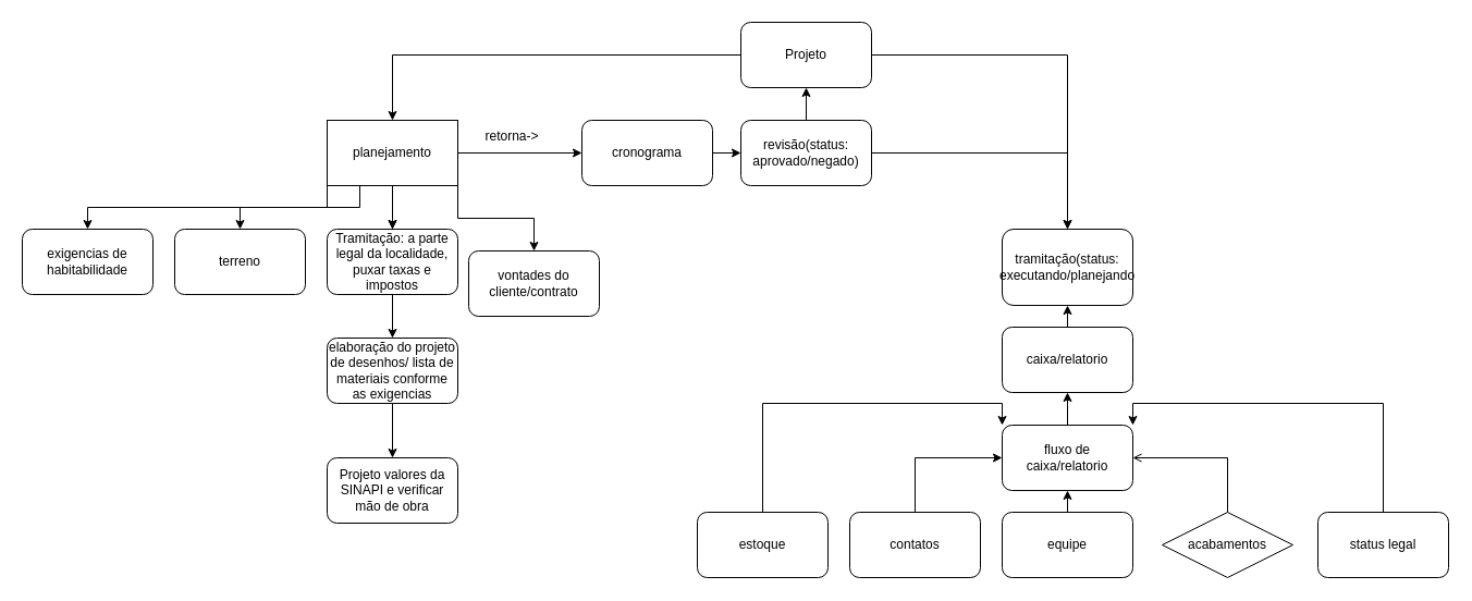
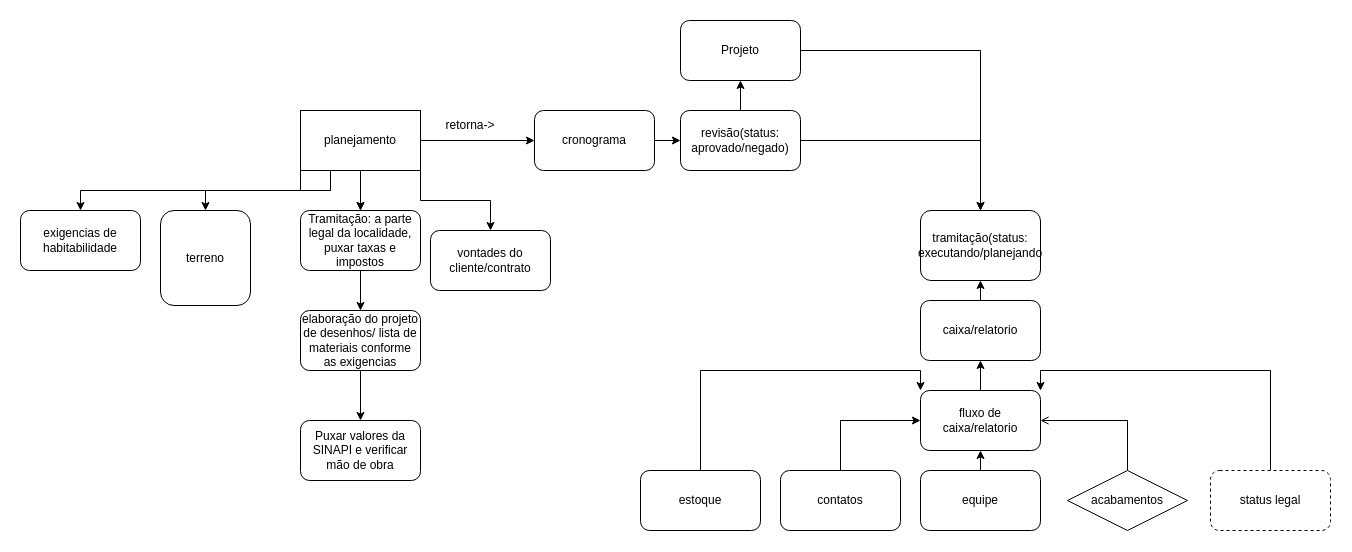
- <mxCell id="2" value="" style="edgeStyle=orthogonalEdgeStyle;rounded=0;orthogonalLoop=1;jettySize=auto;html=1;" edge="1" parent="1" source="4" target="11"><mxGeometry relative="1" as="geometry" /></mxCell>
- <mxCell id="21" value="terreno" style="rounded=1;whiteSpace=wrap;html=1;" vertex="1" parent="1"><mxGeometry x="160" y="210" width="120" height="60" as="geometry" /></mxCell>
+ <mxCell id="21" value="terreno" style="rounded=1;whiteSpace=wrap;html=1;" vertex="1" parent="1"><mxGeometry x="160" y="210" width="90" height="95" as="geometry" /></mxCell>
- <mxCell id="19" value="Projeto valores da SINAPI e verificar mão de obra" style="whiteSpace=wrap;html=1;rounded=1;" vertex="1" parent="1"><mxGeometry x="300" y="420" width="120" height="60" as="geometry" /></mxCell>
+ <mxCell id="19" value="Puxar valores da SINAPI e verificar mão de obra" style="whiteSpace=wrap;html=1;rounded=1;" vertex="1" parent="1"><mxGeometry x="300" y="420" width="120" height="60" as="geometry" /></mxCell>
- <mxCell id="32" value="status legal" style="whiteSpace=wrap;html=1;rounded=1;" vertex="1" parent="1"><mxGeometry x="1210" y="470" width="120" height="60" as="geometry" /></mxCell>
+ <mxCell id="32" value="status legal" style="whiteSpace=wrap;html=1;rounded=1;dashed=1;" vertex="1" parent="1"><mxGeometry x="1210" y="470" width="120" height="60" as="geometry" /></mxCell>
